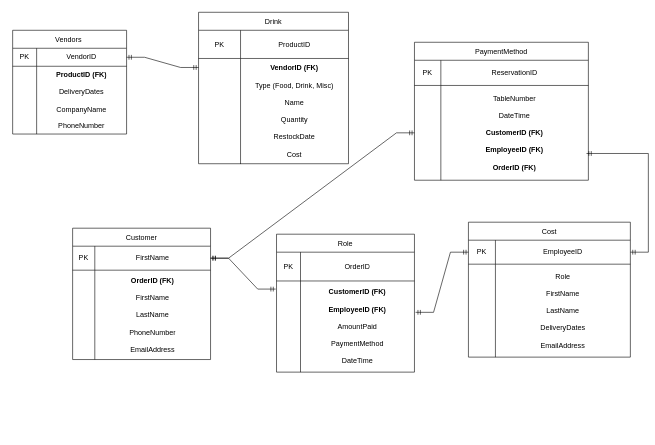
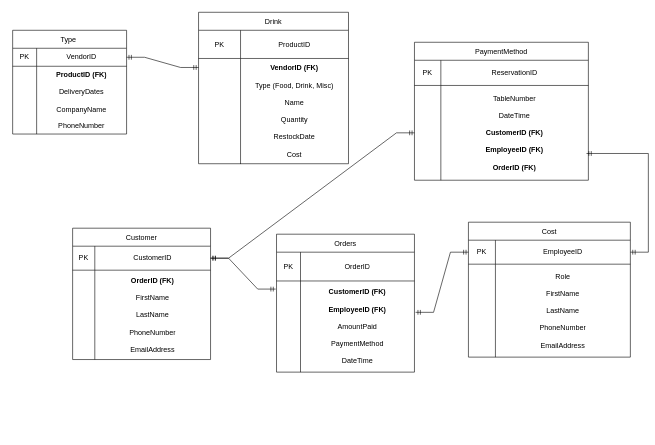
- <mxCell id="2" value="Vendors " style="shape=table;startSize=30;container=1;collapsible=0;childLayout=tableLayout;" parent="1" vertex="1"><mxGeometry x="20" y="50" width="190" height="173" as="geometry" /></mxCell>
+ <mxCell id="2" value="Type " style="shape=table;startSize=30;container=1;collapsible=0;childLayout=tableLayout;" parent="1" vertex="1"><mxGeometry x="20" y="50" width="190" height="173" as="geometry" /></mxCell>
- <mxCell id="9" value="Role" style="shape=table;startSize=30;container=1;collapsible=0;childLayout=tableLayout;" parent="1" vertex="1"><mxGeometry x="460" y="390" width="230" height="230" as="geometry" /></mxCell>
+ <mxCell id="9" value="Orders" style="shape=table;startSize=30;container=1;collapsible=0;childLayout=tableLayout;" parent="1" vertex="1"><mxGeometry x="460" y="390" width="230" height="230" as="geometry" /></mxCell>
- <mxCell id="19" value="FirstName" style="shape=partialRectangle;html=1;whiteSpace=wrap;connectable=0;strokeColor=inherit;overflow=hidden;fillColor=none;top=0;left=0;bottom=0;right=0;pointerEvents=1;" vertex="1" parent="17"><mxGeometry x="37" width="193" height="40" as="geometry"><mxRectangle width="193" height="40" as="alternateBounds" /></mxGeometry></mxCell>
+ <mxCell id="19" value="CustomerID" style="shape=partialRectangle;html=1;whiteSpace=wrap;connectable=0;strokeColor=inherit;overflow=hidden;fillColor=none;top=0;left=0;bottom=0;right=0;pointerEvents=1;" vertex="1" parent="17"><mxGeometry x="37" width="193" height="40" as="geometry"><mxRectangle width="193" height="40" as="alternateBounds" /></mxGeometry></mxCell>
- <mxCell id="29" value="&lt;div&gt;Role&lt;/div&gt;&lt;div&gt;&lt;br&gt;&lt;/div&gt;FirstName&lt;div&gt;&lt;br&gt;&lt;/div&gt;&lt;div&gt;LastName&lt;/div&gt;&lt;div&gt;&lt;br&gt;&lt;/div&gt;&lt;div&gt;DeliveryDates&lt;/div&gt;&lt;div&gt;&lt;br&gt;&lt;/div&gt;&lt;div&gt;EmailAddress&lt;/div&gt;" style="shape=partialRectangle;html=1;whiteSpace=wrap;connectable=0;strokeColor=inherit;overflow=hidden;fillColor=none;top=0;left=0;bottom=0;right=0;pointerEvents=1;" vertex="1" parent="27"><mxGeometry x="45" width="225" height="155" as="geometry"><mxRectangle width="225" height="155" as="alternateBounds" /></mxGeometry></mxCell>
+ <mxCell id="29" value="&lt;div&gt;Role&lt;/div&gt;&lt;div&gt;&lt;br&gt;&lt;/div&gt;FirstName&lt;div&gt;&lt;br&gt;&lt;/div&gt;&lt;div&gt;LastName&lt;/div&gt;&lt;div&gt;&lt;br&gt;&lt;/div&gt;&lt;div&gt;PhoneNumber&lt;/div&gt;&lt;div&gt;&lt;br&gt;&lt;/div&gt;&lt;div&gt;EmailAddress&lt;/div&gt;" style="shape=partialRectangle;html=1;whiteSpace=wrap;connectable=0;strokeColor=inherit;overflow=hidden;fillColor=none;top=0;left=0;bottom=0;right=0;pointerEvents=1;" vertex="1" parent="27"><mxGeometry x="45" width="225" height="155" as="geometry"><mxRectangle width="225" height="155" as="alternateBounds" /></mxGeometry></mxCell>
